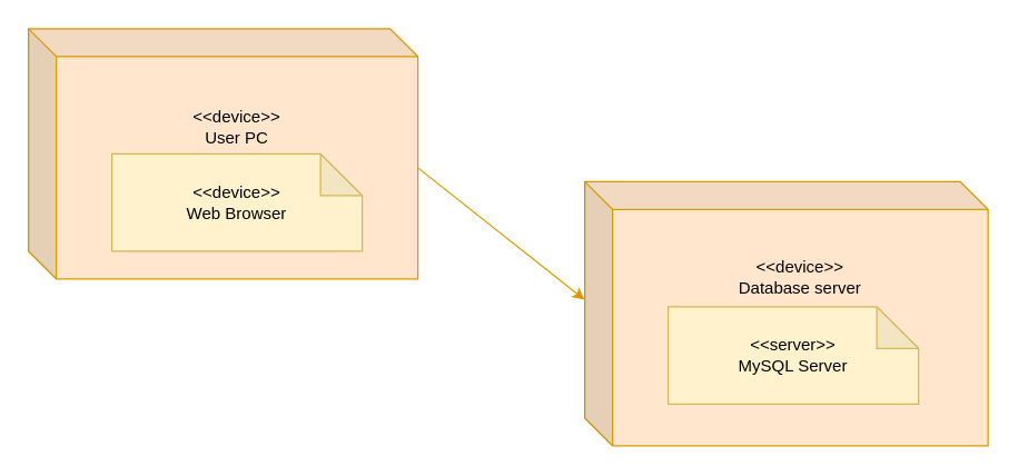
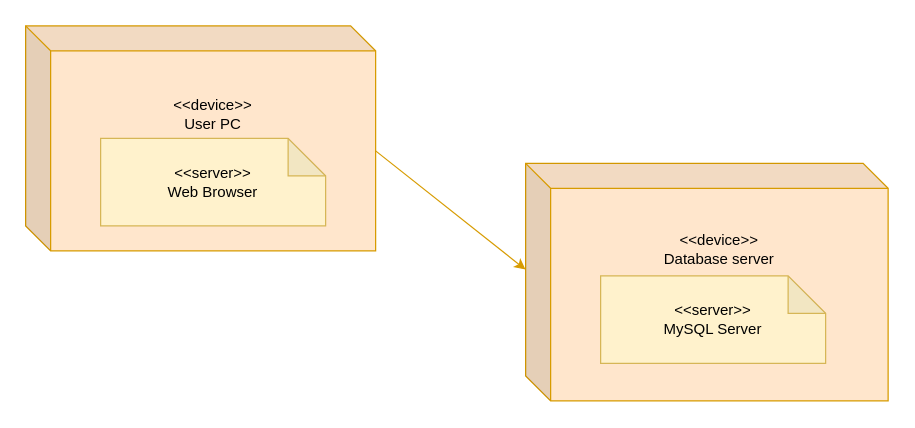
- <mxCell id="5" value="&amp;lt;&amp;lt;device&amp;gt;&amp;gt;&lt;br&gt;Web Browser" style="shape=note;whiteSpace=wrap;html=1;backgroundOutline=1;darkOpacity=0.05;fillColor=#fff2cc;strokeColor=#d6b656;" vertex="1" parent="1"><mxGeometry x="80" y="110" width="180" height="70" as="geometry" /></mxCell>
+ <mxCell id="5" value="&amp;lt;&amp;lt;server&amp;gt;&amp;gt;&lt;br&gt;Web Browser" style="shape=note;whiteSpace=wrap;html=1;backgroundOutline=1;darkOpacity=0.05;fillColor=#fff2cc;strokeColor=#d6b656;" vertex="1" parent="1"><mxGeometry x="80" y="110" width="180" height="70" as="geometry" /></mxCell>
